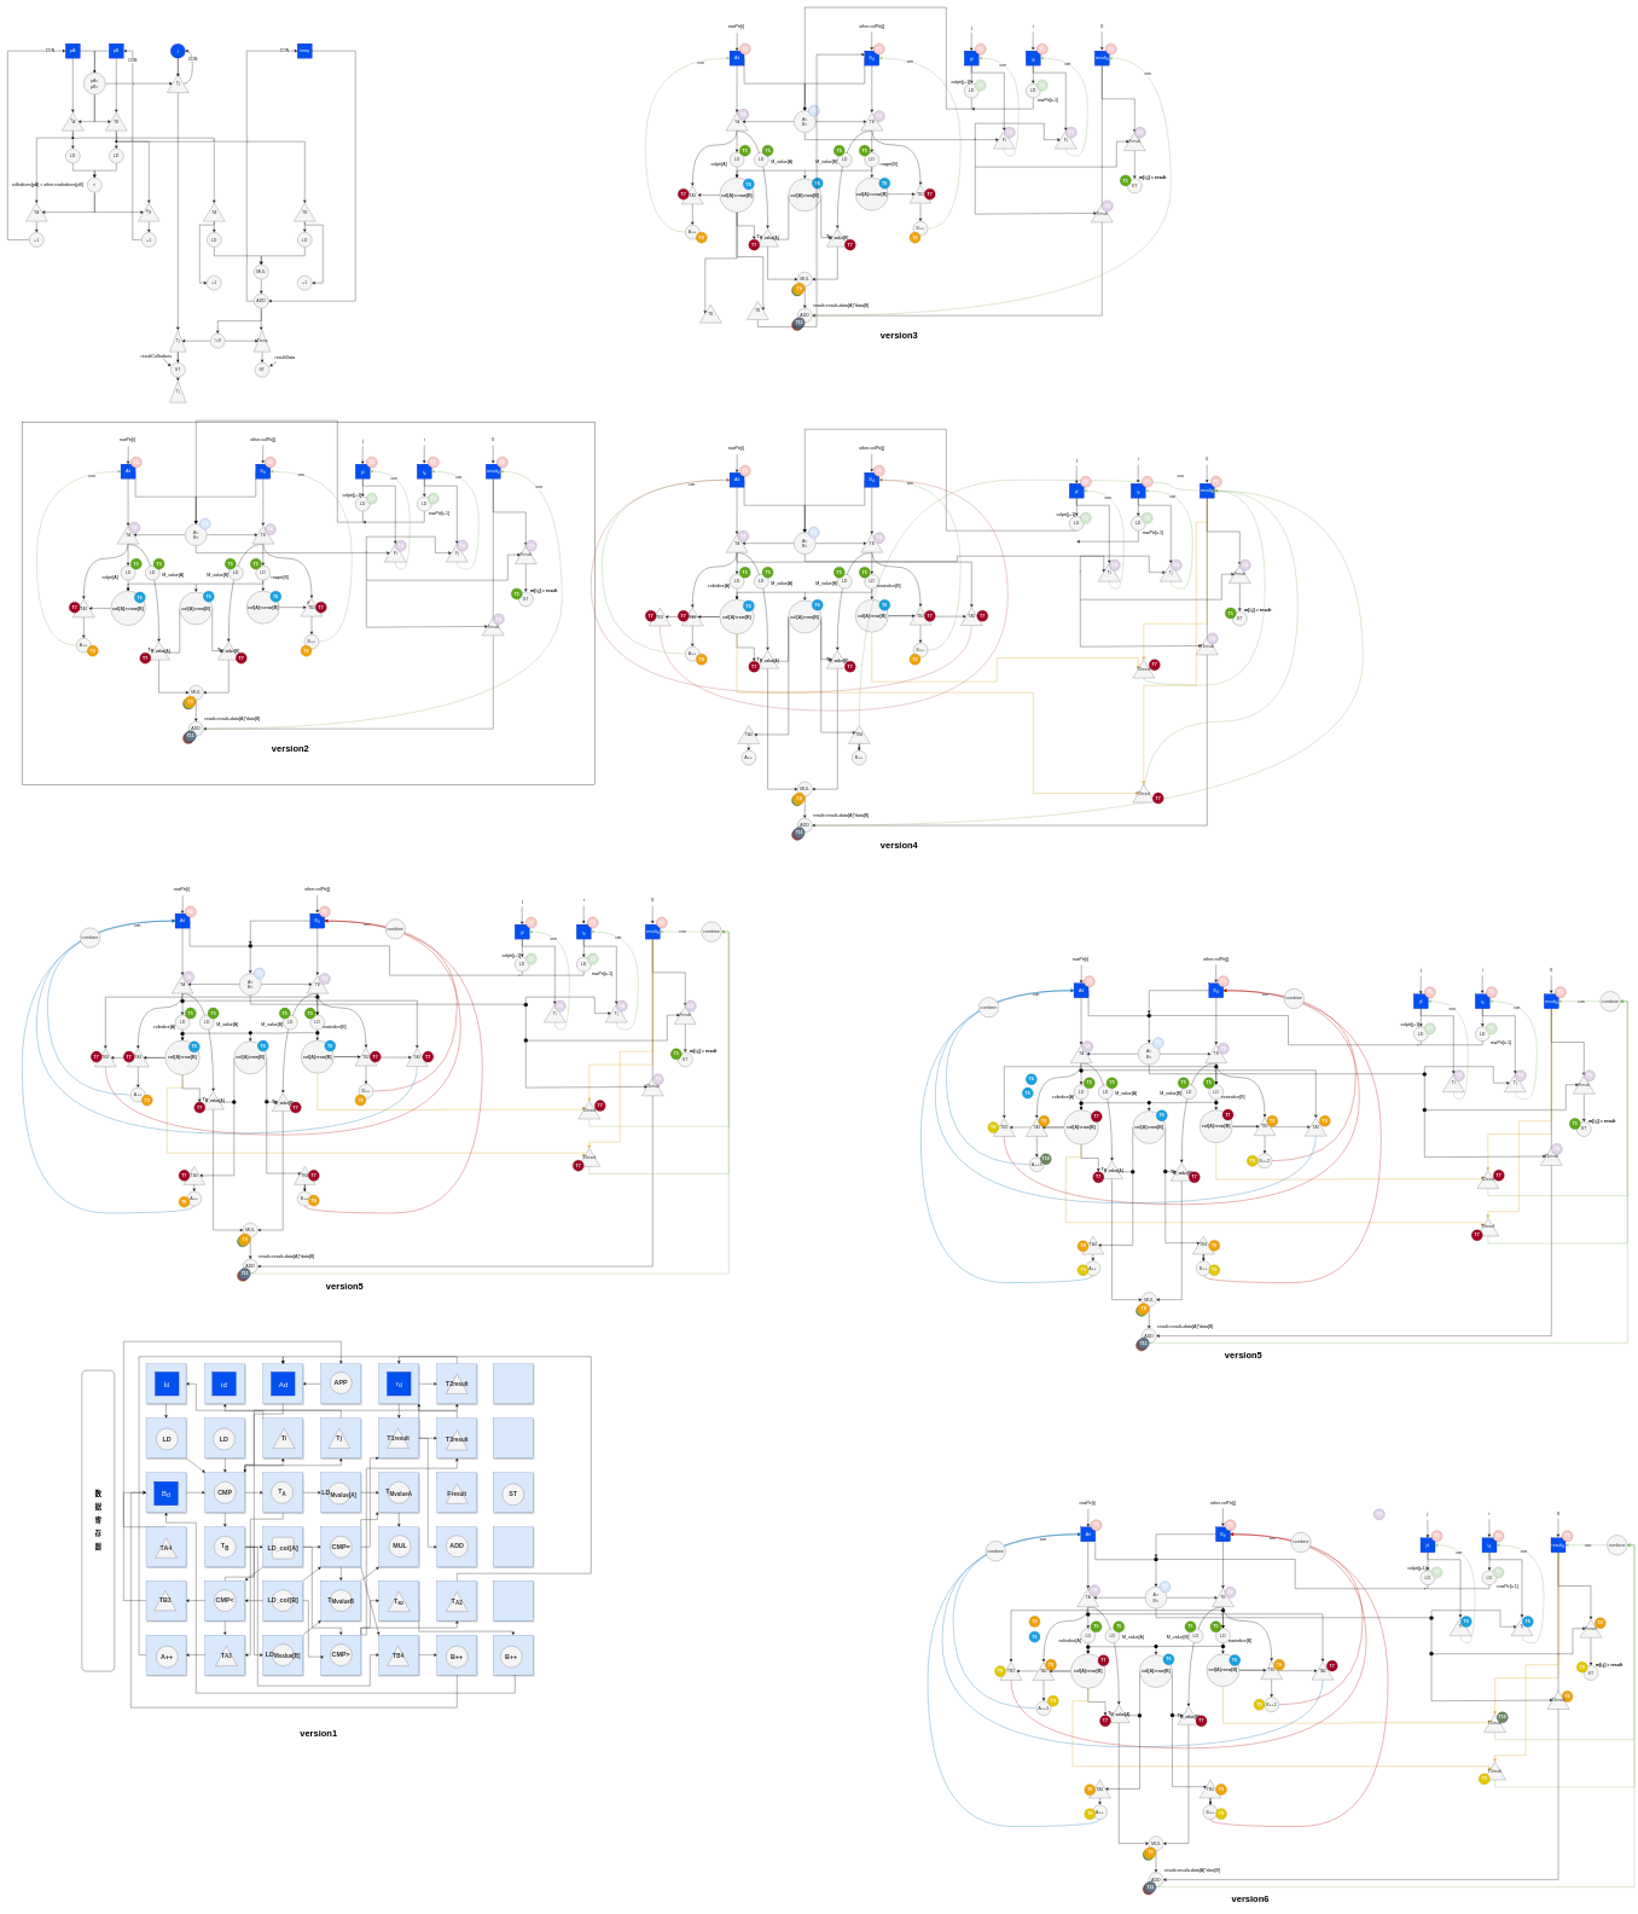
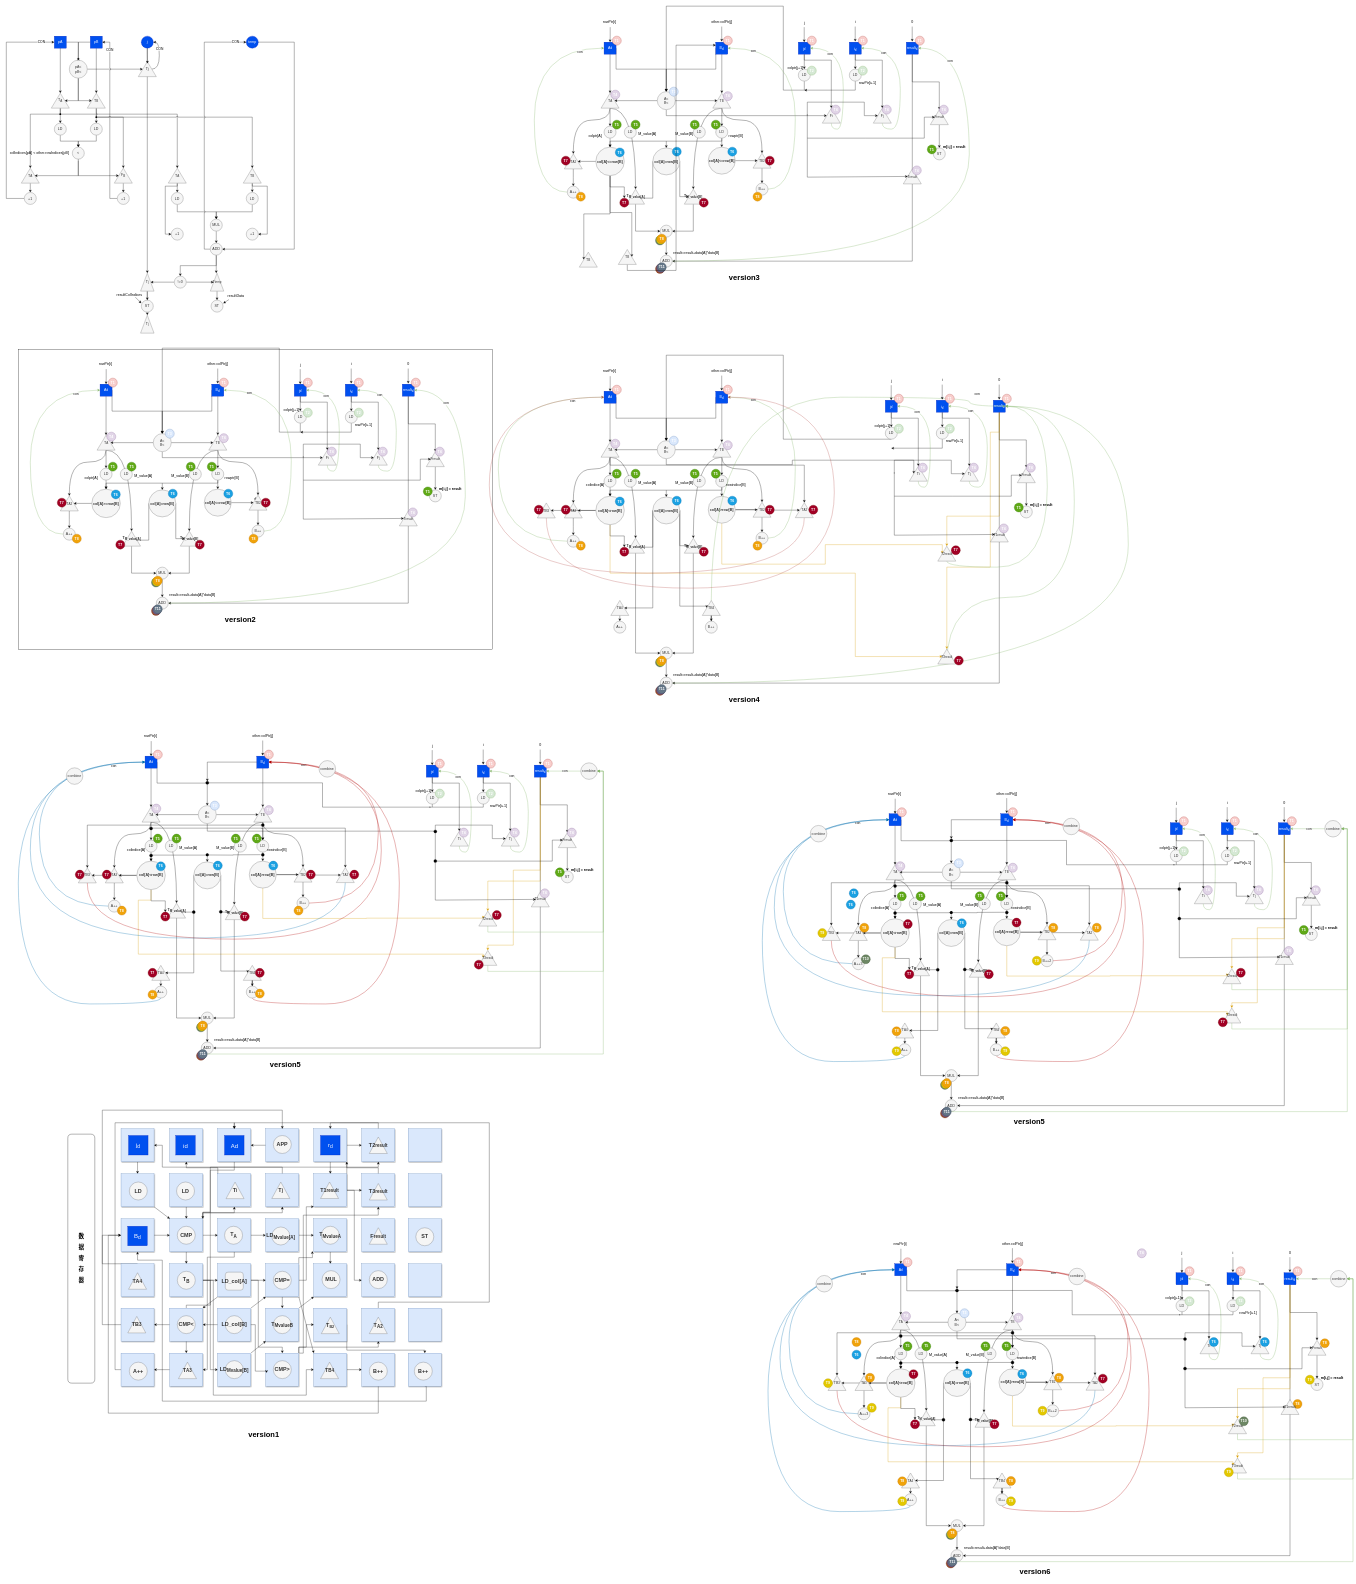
- <mxCell id="15" value="temp" style="whiteSpace=wrap;html=1;aspect=fixed;labelBackgroundColor=none;fillColor=#0050ef;fontColor=#ffffff;strokeColor=#001DBC;rounded=0;" parent="1" vertex="1"><mxGeometry x="819.92" y="120" width="40" height="40" as="geometry" /></mxCell>
+ <mxCell id="15" value="temp" style="ellipse;whiteSpace=wrap;html=1;aspect=fixed;labelBackgroundColor=none;fillColor=#0050ef;fontColor=#ffffff;strokeColor=#001DBC;" parent="1" vertex="1"><mxGeometry x="819.92" y="120" width="40" height="40" as="geometry" /></mxCell>
